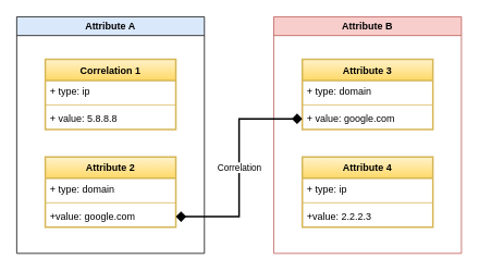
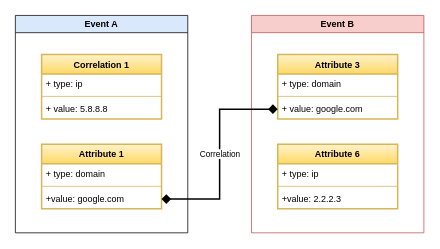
- <mxCell id="2" value="Attribute A" style="swimlane;fillColor=#dae8fc;strokeColor=default;swimlaneLine=1;labelBackgroundColor=none;" vertex="1" parent="1"><mxGeometry x="20" y="20" width="230" height="290" as="geometry"><mxRectangle x="150" y="340" width="70" height="23" as="alternateBounds" /></mxGeometry></mxCell>
+ <mxCell id="2" value="Event A" style="swimlane;fillColor=#dae8fc;strokeColor=default;swimlaneLine=1;labelBackgroundColor=none;" vertex="1" parent="1"><mxGeometry x="20" y="20" width="230" height="290" as="geometry"><mxRectangle x="150" y="340" width="70" height="23" as="alternateBounds" /></mxGeometry></mxCell>
- <mxCell id="11" value="Attribute B" style="swimlane;fillColor=#f8cecc;strokeColor=#b85450;" vertex="1" parent="1"><mxGeometry x="335" y="20" width="230" height="290" as="geometry"><mxRectangle x="150" y="340" width="70" height="23" as="alternateBounds" /></mxGeometry></mxCell>
+ <mxCell id="11" value="Event B" style="swimlane;fillColor=#f8cecc;strokeColor=#b85450;" vertex="1" parent="1"><mxGeometry x="335" y="20" width="230" height="290" as="geometry"><mxRectangle x="150" y="340" width="70" height="23" as="alternateBounds" /></mxGeometry></mxCell>
- <mxCell id="3" value="Attribute 2" style="swimlane;fontStyle=1;align=center;verticalAlign=top;childLayout=stackLayout;horizontal=1;startSize=26;horizontalStack=0;resizeParent=1;resizeParentMax=0;resizeLast=0;collapsible=1;marginBottom=0;fillColor=#fff2cc;gradientColor=#ffd966;strokeColor=#d6b656;strokeWidth=2;" vertex="1" parent="2"><mxGeometry x="35" y="172" width="160" height="86" as="geometry" /></mxCell>
+ <mxCell id="3" value="Attribute 1" style="swimlane;fontStyle=1;align=center;verticalAlign=top;childLayout=stackLayout;horizontal=1;startSize=26;horizontalStack=0;resizeParent=1;resizeParentMax=0;resizeLast=0;collapsible=1;marginBottom=0;fillColor=#fff2cc;gradientColor=#ffd966;strokeColor=#d6b656;strokeWidth=2;" vertex="1" parent="2"><mxGeometry x="35" y="172" width="160" height="86" as="geometry" /></mxCell>
- <mxCell id="12" value="Attribute 4" style="swimlane;fontStyle=1;align=center;verticalAlign=top;childLayout=stackLayout;horizontal=1;startSize=26;horizontalStack=0;resizeParent=1;resizeParentMax=0;resizeLast=0;collapsible=1;marginBottom=0;fillColor=#fff2cc;gradientColor=#ffd966;strokeColor=#d6b656;strokeWidth=2;" vertex="1" parent="11"><mxGeometry x="35" y="172" width="160" height="86" as="geometry" /></mxCell>
+ <mxCell id="12" value="Attribute 6" style="swimlane;fontStyle=1;align=center;verticalAlign=top;childLayout=stackLayout;horizontal=1;startSize=26;horizontalStack=0;resizeParent=1;resizeParentMax=0;resizeLast=0;collapsible=1;marginBottom=0;fillColor=#fff2cc;gradientColor=#ffd966;strokeColor=#d6b656;strokeWidth=2;" vertex="1" parent="11"><mxGeometry x="35" y="172" width="160" height="86" as="geometry" /></mxCell>
